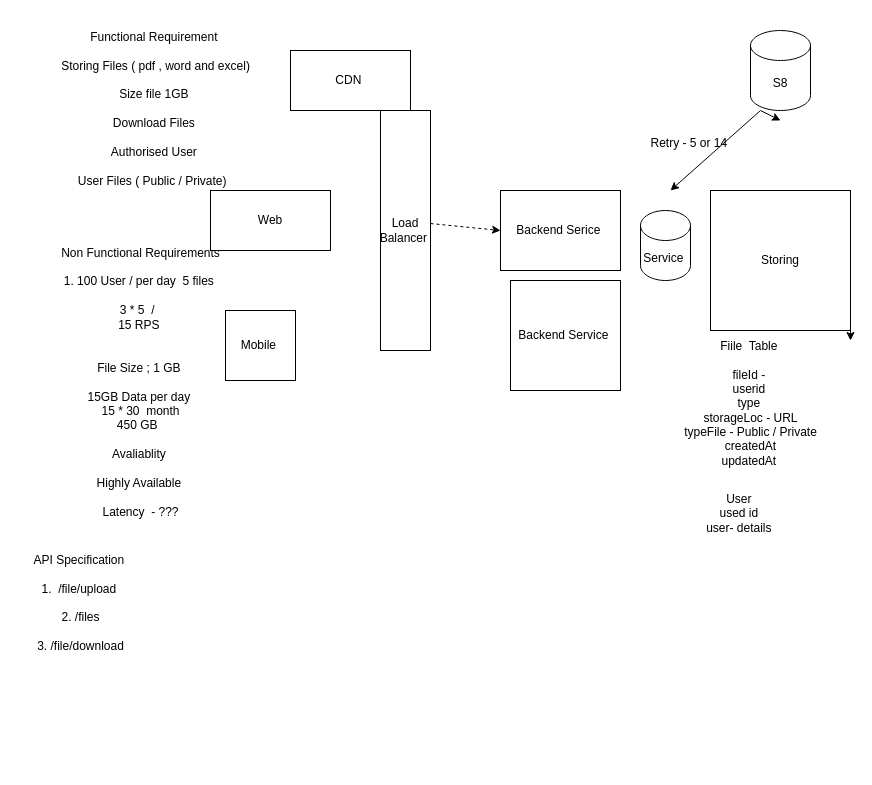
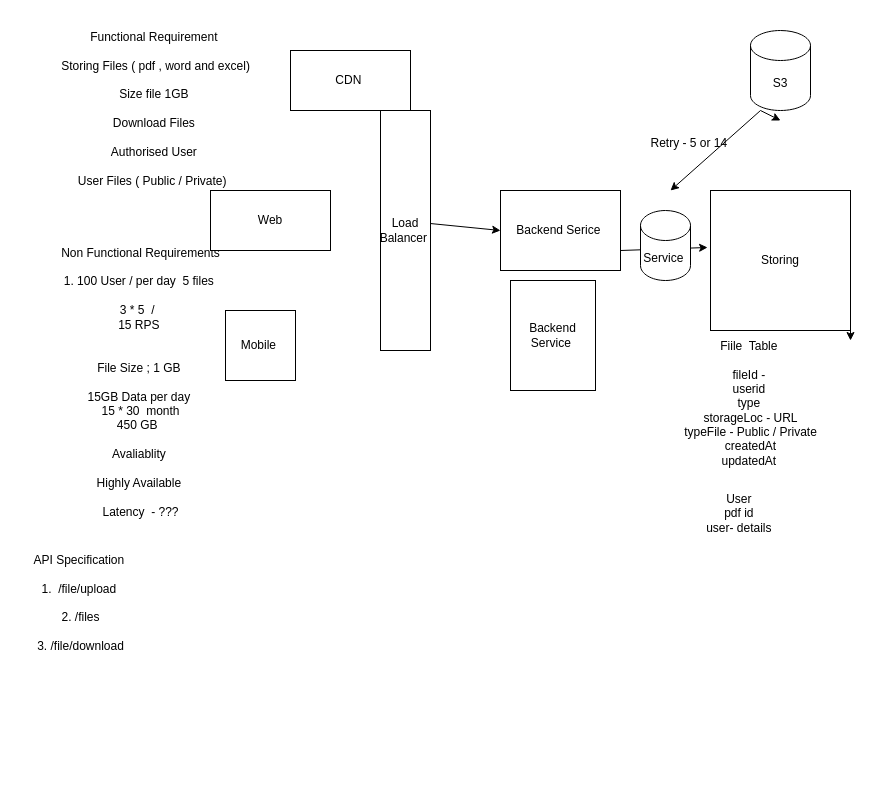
- <mxCell id="11" value="S8" style="shape=cylinder3;whiteSpace=wrap;html=1;boundedLbl=1;backgroundOutline=1;size=15;" vertex="1" parent="1"><mxGeometry x="750" y="30" width="60" height="80" as="geometry" /></mxCell>
+ <mxCell id="11" value="S3" style="shape=cylinder3;whiteSpace=wrap;html=1;boundedLbl=1;backgroundOutline=1;size=15;" vertex="1" parent="1"><mxGeometry x="750" y="30" width="60" height="80" as="geometry" /></mxCell>
- <mxCell id="20" value="" style="endArrow=classic;html=1;rounded=0;exitX=1;exitY=0.471;exitDx=0;exitDy=0;exitPerimeter=0;entryX=0;entryY=0.5;entryDx=0;entryDy=0;dashed=1;" edge="1" parent="1" source="13" target="7"><mxGeometry width="50" height="50" relative="1" as="geometry"><mxPoint x="470" y="260" as="sourcePoint" /><mxPoint x="520" y="210" as="targetPoint" /></mxGeometry></mxCell>
+ <mxCell id="20" value="" style="endArrow=classic;html=1;rounded=0;exitX=1;exitY=0.471;exitDx=0;exitDy=0;exitPerimeter=0;entryX=0;entryY=0.5;entryDx=0;entryDy=0;" edge="1" parent="1" source="13" target="7"><mxGeometry width="50" height="50" relative="1" as="geometry"><mxPoint x="470" y="260" as="sourcePoint" /><mxPoint x="520" y="210" as="targetPoint" /></mxGeometry></mxCell>
+ <mxCell id="15" value="" style="endArrow=classic;html=1;rounded=0;exitX=1;exitY=0.75;exitDx=0;exitDy=0;entryX=-0.021;entryY=0.407;entryDx=0;entryDy=0;entryPerimeter=0;" edge="1" parent="1" source="7" target="9"><mxGeometry width="50" height="50" relative="1" as="geometry"><mxPoint x="670" y="370" as="sourcePoint" /><mxPoint x="720" y="320" as="targetPoint" /></mxGeometry></mxCell>
- <mxCell id="14" value="Backend Service&amp;nbsp;" style="whiteSpace=wrap;html=1;aspect=fixed;" vertex="1" parent="1"><mxGeometry x="510" y="280" width="110" height="110" as="geometry" /></mxCell>
+ <mxCell id="14" value="Backend Service&amp;nbsp;" style="whiteSpace=wrap;html=1;aspect=fixed;" vertex="1" parent="1"><mxGeometry x="510" y="280" width="85" height="110" as="geometry" /></mxCell>
- <mxCell id="12" value="User&amp;nbsp;&lt;div&gt;used id&amp;nbsp;&lt;/div&gt;&lt;div&gt;user- details&amp;nbsp;&lt;/div&gt;" style="text;html=1;align=center;verticalAlign=middle;resizable=0;points=[];autosize=1;strokeColor=none;fillColor=none;" vertex="1" parent="1"><mxGeometry x="695" y="483" width="90" height="60" as="geometry" /></mxCell>
+ <mxCell id="12" value="User&amp;nbsp;&lt;div&gt;pdf id&amp;nbsp;&lt;/div&gt;&lt;div&gt;user- details&amp;nbsp;&lt;/div&gt;" style="text;html=1;align=center;verticalAlign=middle;resizable=0;points=[];autosize=1;strokeColor=none;fillColor=none;" vertex="1" parent="1"><mxGeometry x="695" y="483" width="90" height="60" as="geometry" /></mxCell>
